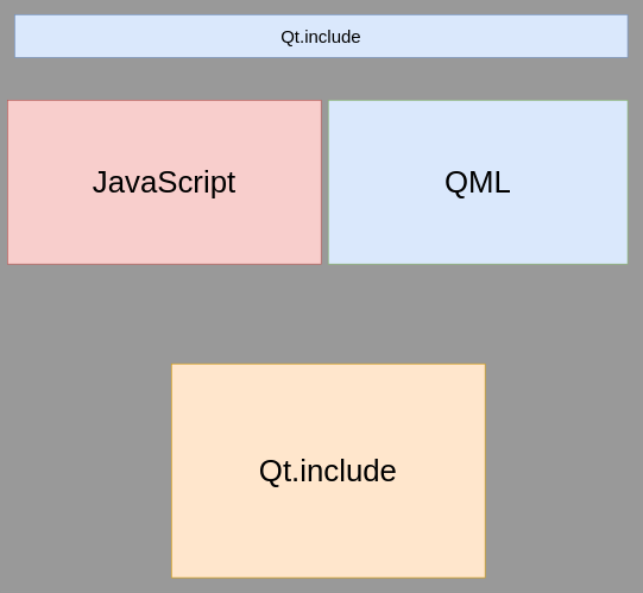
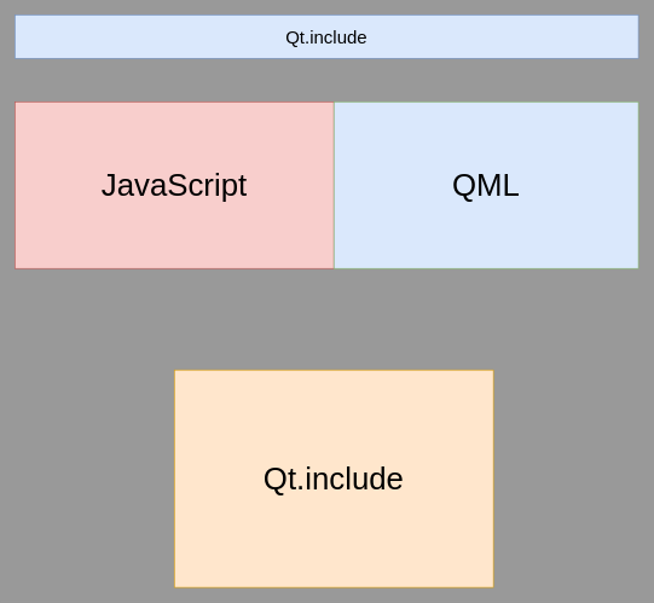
- <mxCell id="3" value="JavaScript" style="rounded=0;whiteSpace=wrap;html=1;fontSize=43;fillColor=#f8cecc;strokeColor=#b85450;" parent="1" vertex="1"><mxGeometry x="10" y="140" width="440" height="230" as="geometry" /></mxCell>
+ <mxCell id="3" value="JavaScript" style="rounded=0;whiteSpace=wrap;html=1;fontSize=43;fillColor=#f8cecc;strokeColor=#b85450;" parent="1" vertex="1"><mxGeometry x="20" y="140" width="440" height="230" as="geometry" /></mxCell>
